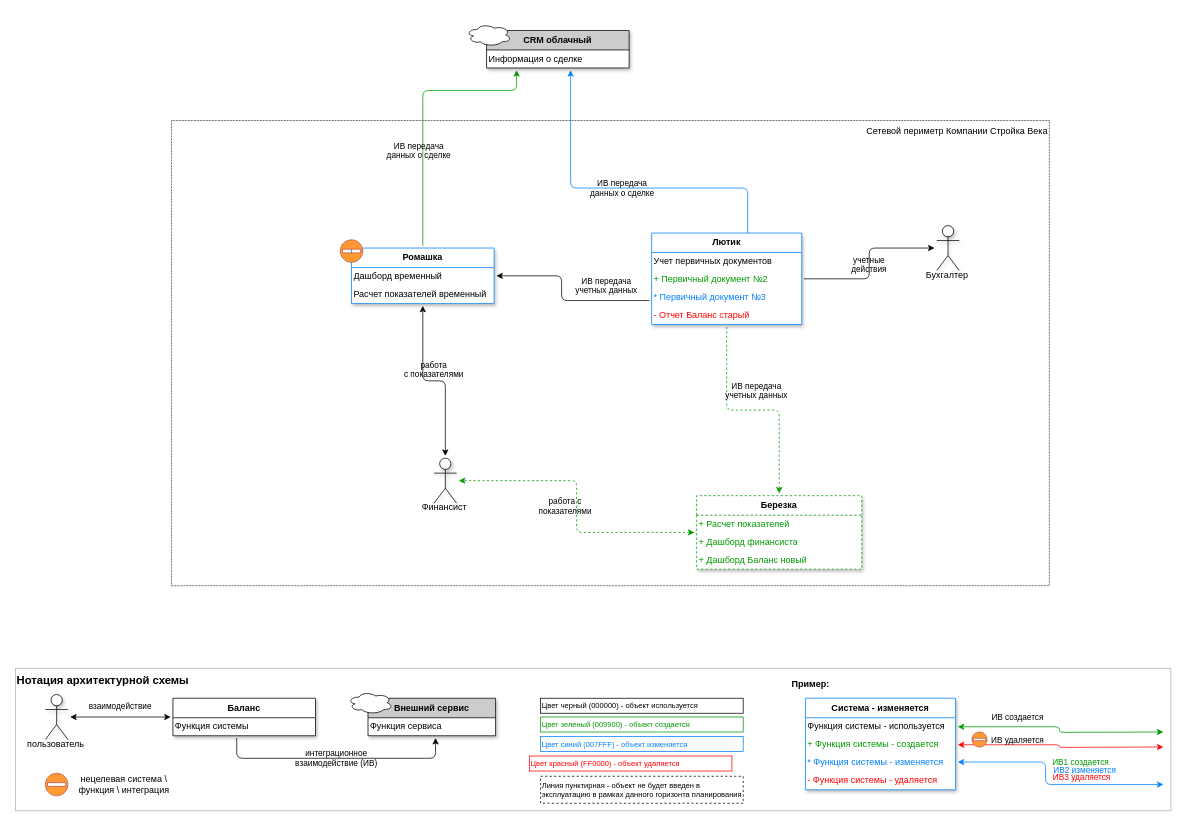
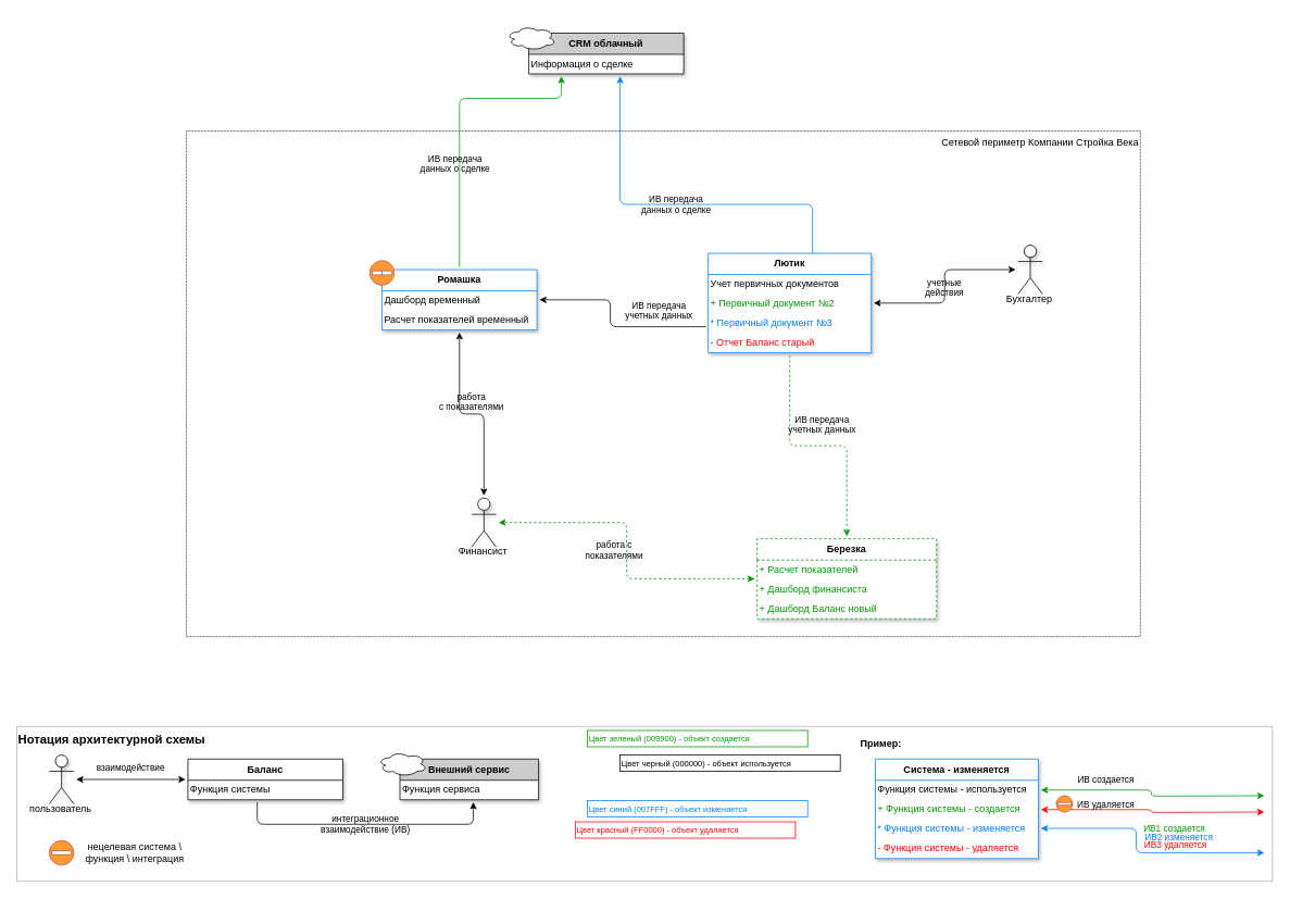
- <mxCell id="48" value="учетные&#10;действия" style="edgeStyle=orthogonalEdgeStyle;rounded=1;orthogonalLoop=1;jettySize=auto;fontColor=#000000;strokeColor=#000000;curved=0;fillOpacity=100;metaEdit=0;noJump=0;ignoreEdge=0;orthogonal=1;enumerate=0;bendable=1;perimeterSpacing=3;comic=0;arcSize=15;labelBackgroundColor=none;spacing=0;shadow=0;horizontal=1;startArrow=classic;startFill=1;jumpStyle=arc;endArrow=none;" parent="31" source="47" target="36" edge="1"><mxGeometry x="0.005" relative="1" as="geometry"><mxPoint x="1292" y="580" as="sourcePoint" /><mxPoint x="1158" y="580" as="targetPoint" /><mxPoint y="1" as="offset" /></mxGeometry></mxCell>
+ <mxCell id="48" value="учетные&#10;действия" style="edgeStyle=orthogonalEdgeStyle;rounded=1;orthogonalLoop=1;jettySize=auto;fontColor=#000000;strokeColor=#000000;curved=0;fillOpacity=100;metaEdit=0;noJump=0;ignoreEdge=0;orthogonal=1;enumerate=0;bendable=1;perimeterSpacing=3;comic=0;arcSize=15;labelBackgroundColor=none;spacing=0;shadow=0;horizontal=1;startArrow=classic;startFill=1;jumpStyle=arc;" parent="31" source="47" target="36" edge="1"><mxGeometry x="0.005" relative="1" as="geometry"><mxPoint x="1292" y="580" as="sourcePoint" /><mxPoint x="1158" y="580" as="targetPoint" /><mxPoint y="1" as="offset" /></mxGeometry></mxCell>
- <mxCell id="12" value="Цвет черный (000000) - объект используется" style="text;align=left;verticalAlign=middle;whiteSpace=wrap;rounded=0;strokeColor=default;fontSize=10;" parent="1" vertex="1"><mxGeometry x="720" y="930" width="270" height="20" as="geometry" /></mxCell>
+ <mxCell id="12" value="Цвет черный (000000) - объект используется" style="text;align=left;verticalAlign=middle;whiteSpace=wrap;rounded=0;strokeColor=default;fontSize=10;" parent="1" vertex="1"><mxGeometry x="760" y="925" width="270" height="20" as="geometry" /></mxCell>
- <mxCell id="13" value="Цвет зеленый (009900) - объект создается" style="text;align=left;verticalAlign=middle;whiteSpace=wrap;rounded=0;strokeColor=#009900;fontColor=#009900;fontSize=10;" parent="1" vertex="1"><mxGeometry x="720" y="955" width="270" height="20" as="geometry" /></mxCell>
+ <mxCell id="13" value="Цвет зеленый (009900) - объект создается" style="text;align=left;verticalAlign=middle;whiteSpace=wrap;rounded=0;strokeColor=#009900;fontColor=#009900;fontSize=10;" parent="1" vertex="1"><mxGeometry x="720" y="895" width="270" height="20" as="geometry" /></mxCell>
- <mxCell id="29" value="Линия пунктирная - объект не будет введен в эксплуатацию в рамках данного горизонта планирования" style="text;align=left;verticalAlign=middle;whiteSpace=wrap;rounded=0;strokeColor=default;fontSize=10;dashed=1;" parent="1" vertex="1"><mxGeometry x="720" y="1034" width="270" height="36" as="geometry" /></mxCell>
